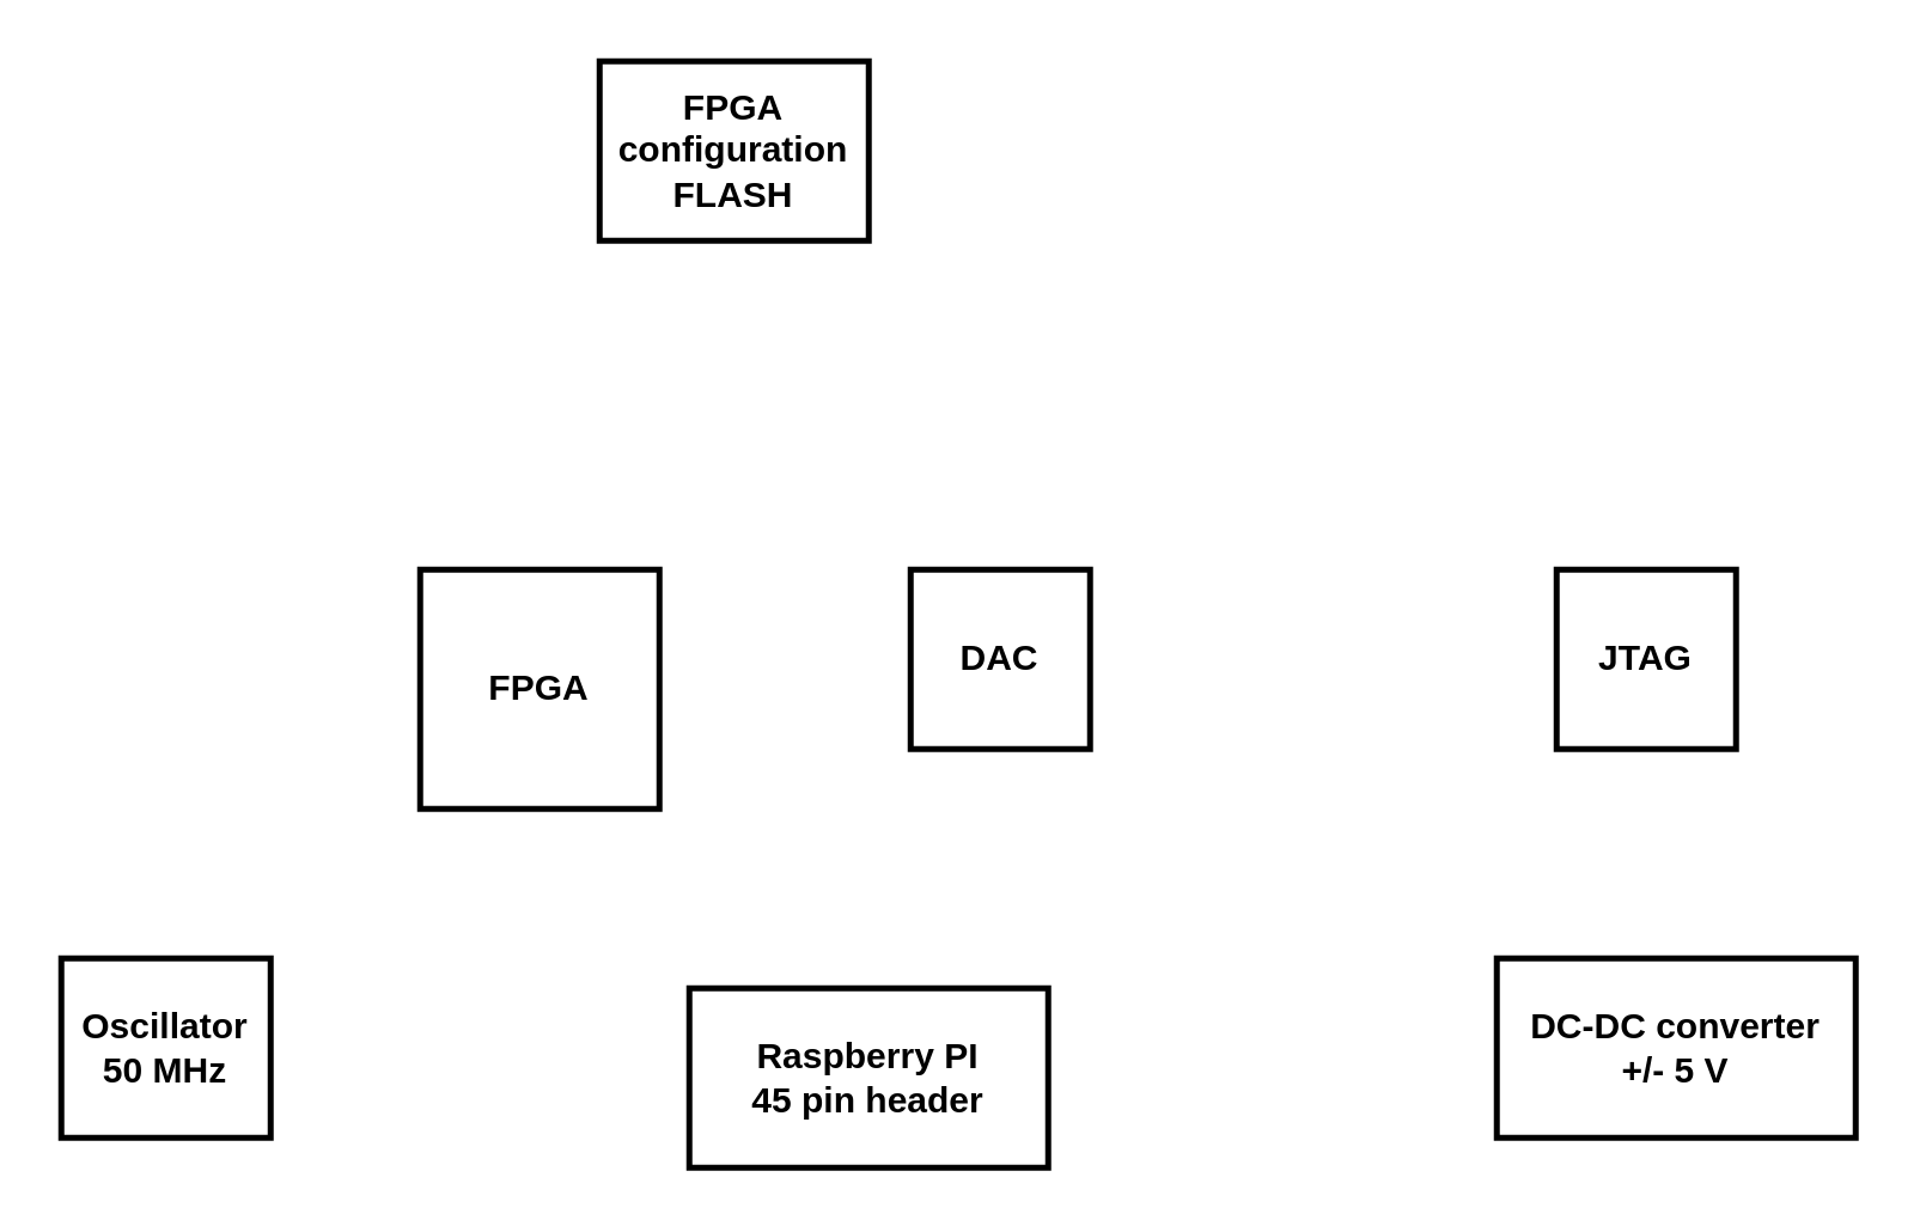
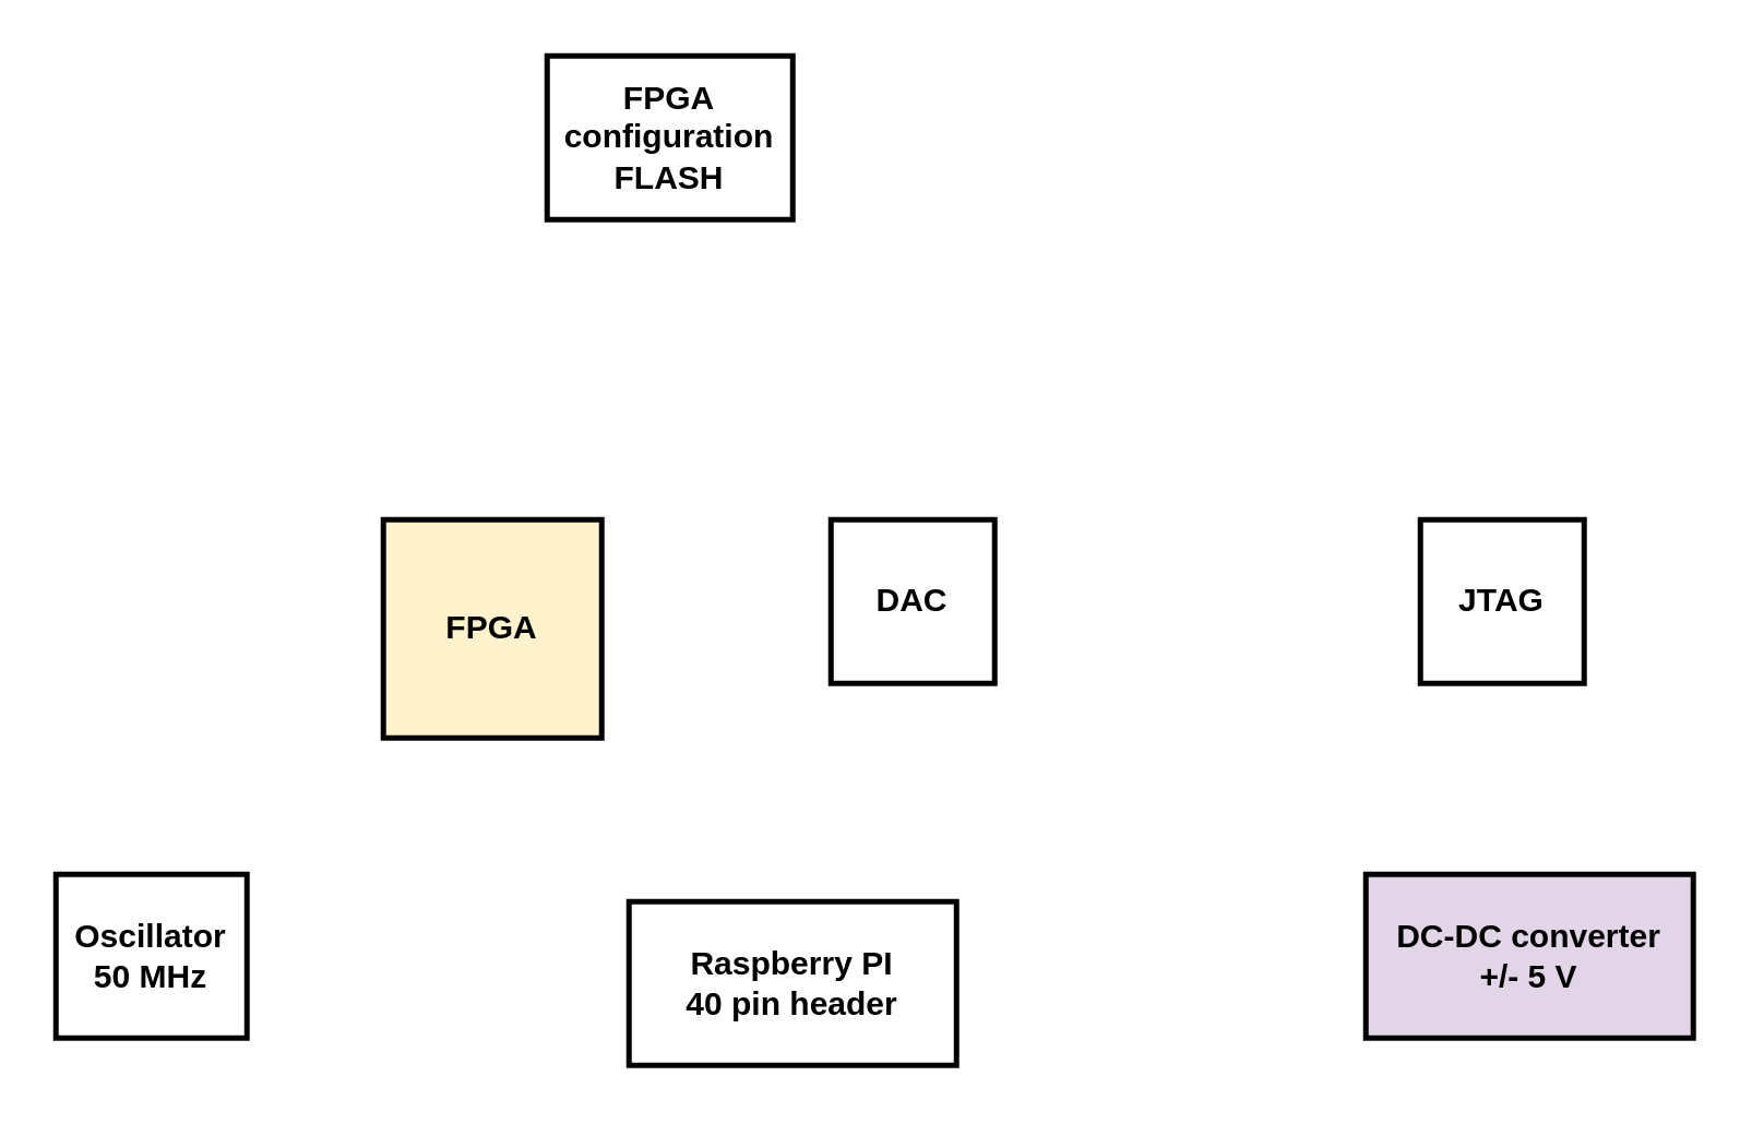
- <mxCell id="3" value="FPGA" style="rounded=0;whiteSpace=wrap;html=1;fontStyle=1;strokeWidth=2;" vertex="1" parent="1"><mxGeometry x="140" y="190" width="80" height="80" as="geometry" /></mxCell>
+ <mxCell id="3" value="FPGA" style="rounded=0;whiteSpace=wrap;html=1;fontStyle=1;strokeWidth=2;fillColor=#fff2cc;" vertex="1" parent="1"><mxGeometry x="140" y="190" width="80" height="80" as="geometry" /></mxCell>
- <mxCell id="8" value="DC-DC converter&lt;br&gt;+/- 5 V" style="rounded=0;whiteSpace=wrap;html=1;fontStyle=1;strokeWidth=2;" vertex="1" parent="1"><mxGeometry x="500" y="320" width="120" height="60" as="geometry" /></mxCell>
+ <mxCell id="8" value="DC-DC converter&lt;br&gt;+/- 5 V" style="rounded=0;whiteSpace=wrap;html=1;fontStyle=1;strokeWidth=2;fillColor=#e1d5e7;" vertex="1" parent="1"><mxGeometry x="500" y="320" width="120" height="60" as="geometry" /></mxCell>
- <mxCell id="2" value="Raspberry PI&lt;br&gt;45 pin header" style="rounded=0;whiteSpace=wrap;html=1;fontStyle=1;strokeWidth=2;" vertex="1" parent="1"><mxGeometry x="230" y="330" width="120" height="60" as="geometry" /></mxCell>
+ <mxCell id="2" value="Raspberry PI&lt;br&gt;40 pin header" style="rounded=0;whiteSpace=wrap;html=1;fontStyle=1;strokeWidth=2;" vertex="1" parent="1"><mxGeometry x="230" y="330" width="120" height="60" as="geometry" /></mxCell>
